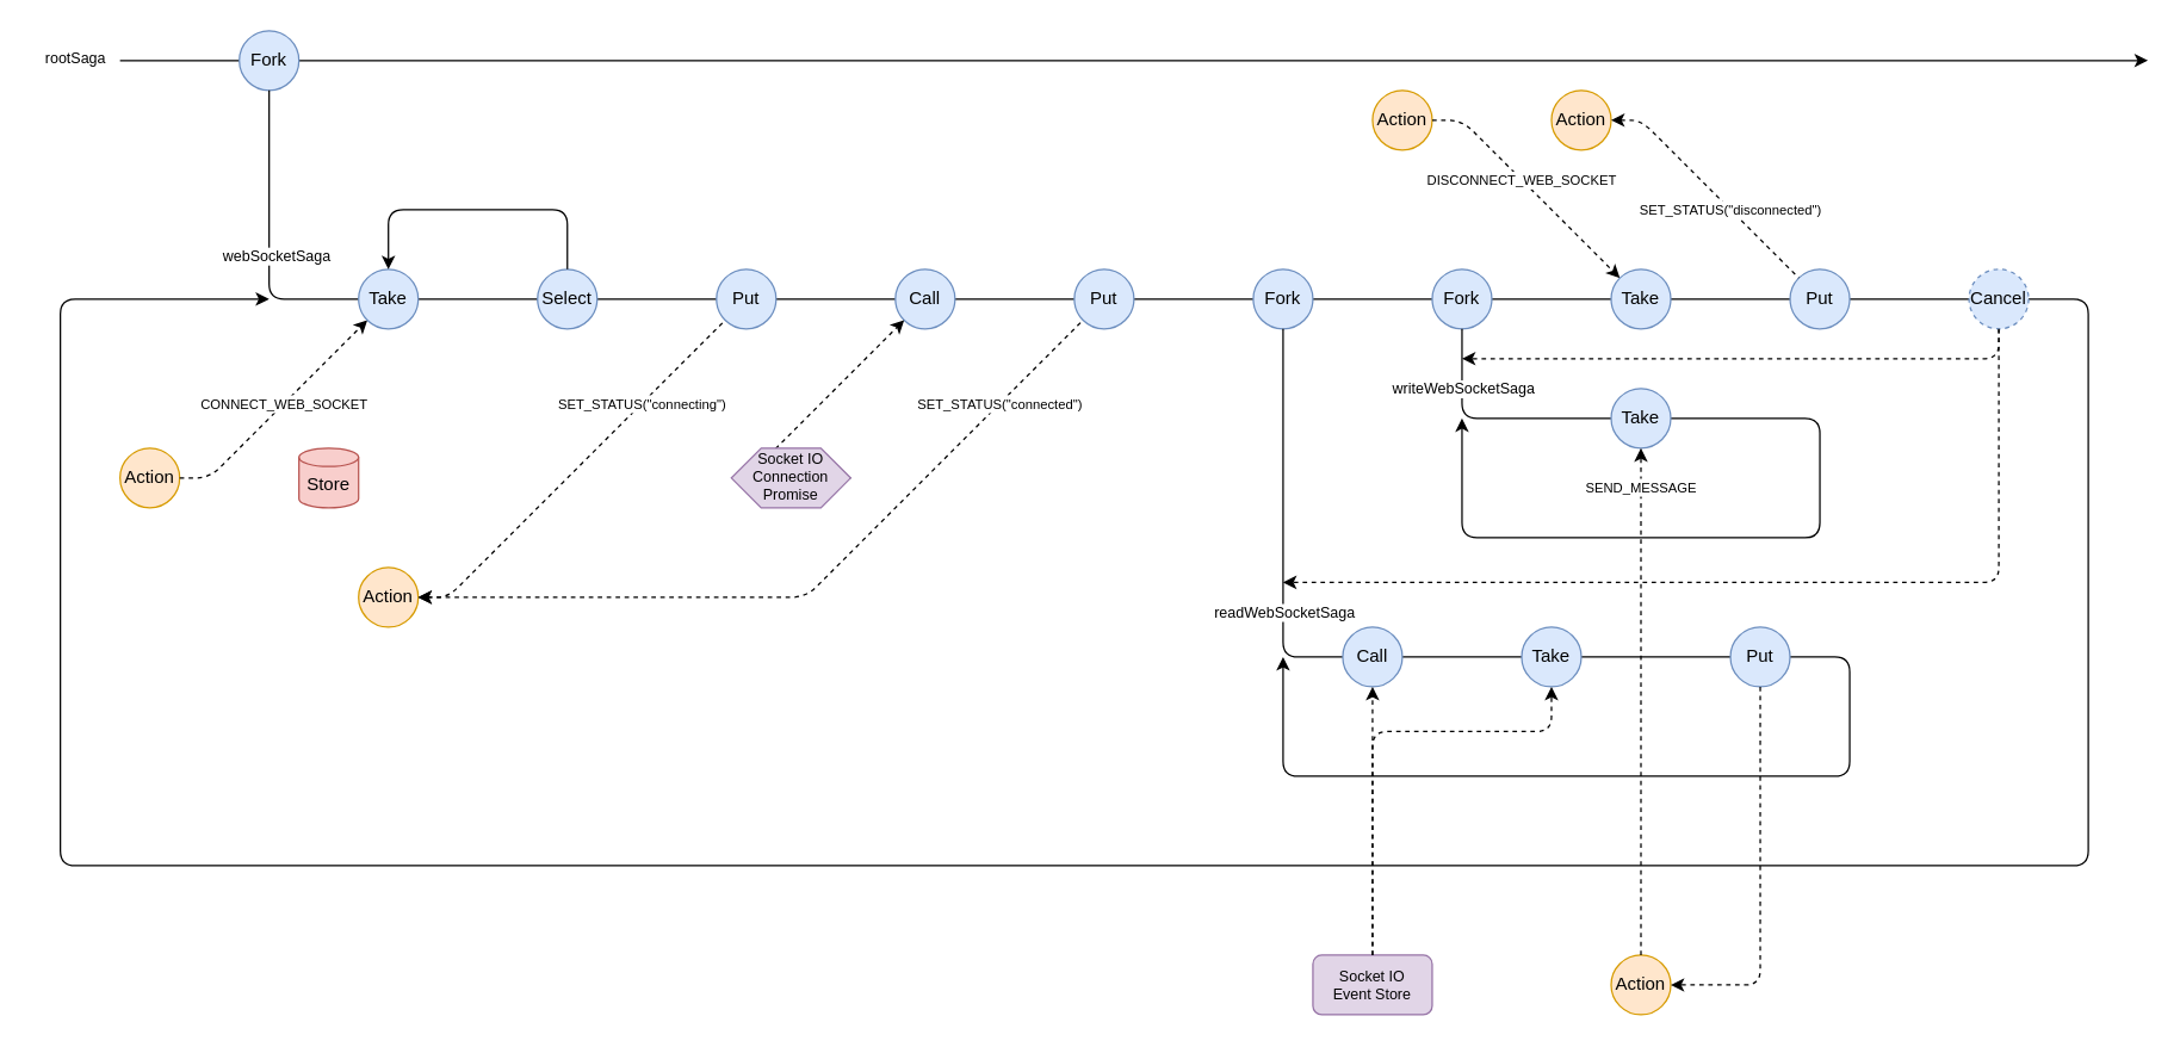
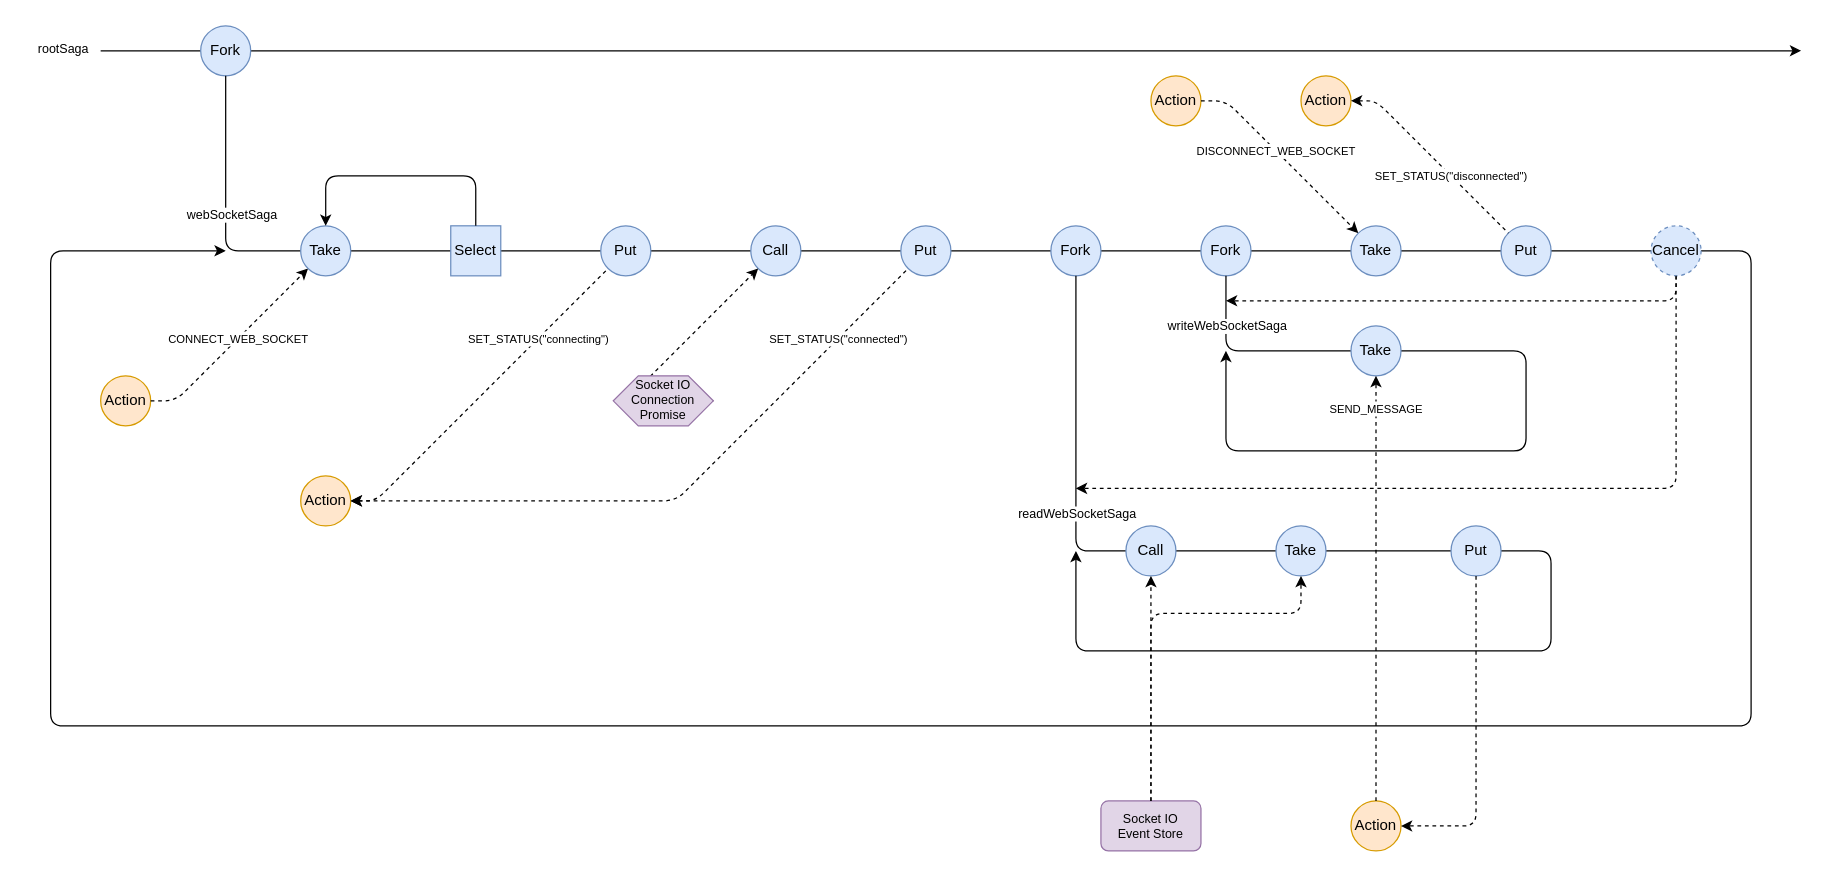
- <mxCell id="10" value="Select" style="ellipse;whiteSpace=wrap;html=1;aspect=fixed;fillColor=#dae8fc;strokeColor=#6c8ebf;" vertex="1" parent="1"><mxGeometry x="360" y="180" width="40" height="40" as="geometry" /></mxCell>
+ <mxCell id="10" value="Select" style="whiteSpace=wrap;html=1;aspect=fixed;fillColor=#dae8fc;strokeColor=#6c8ebf;rounded=0;" vertex="1" parent="1"><mxGeometry x="360" y="180" width="40" height="40" as="geometry" /></mxCell>
- <mxCell id="6" value="Store" style="shape=cylinder3;whiteSpace=wrap;html=1;boundedLbl=1;backgroundOutline=1;size=6.143;fillColor=#f8cecc;strokeColor=#b85450;" vertex="1" parent="1"><mxGeometry x="200" y="300" width="40" height="40" as="geometry" /></mxCell>
